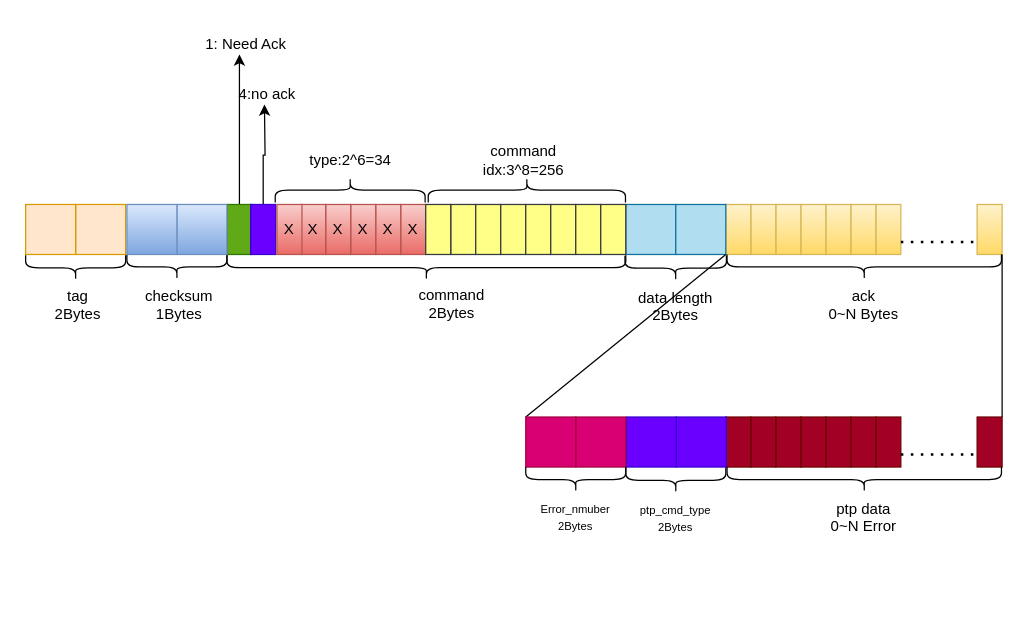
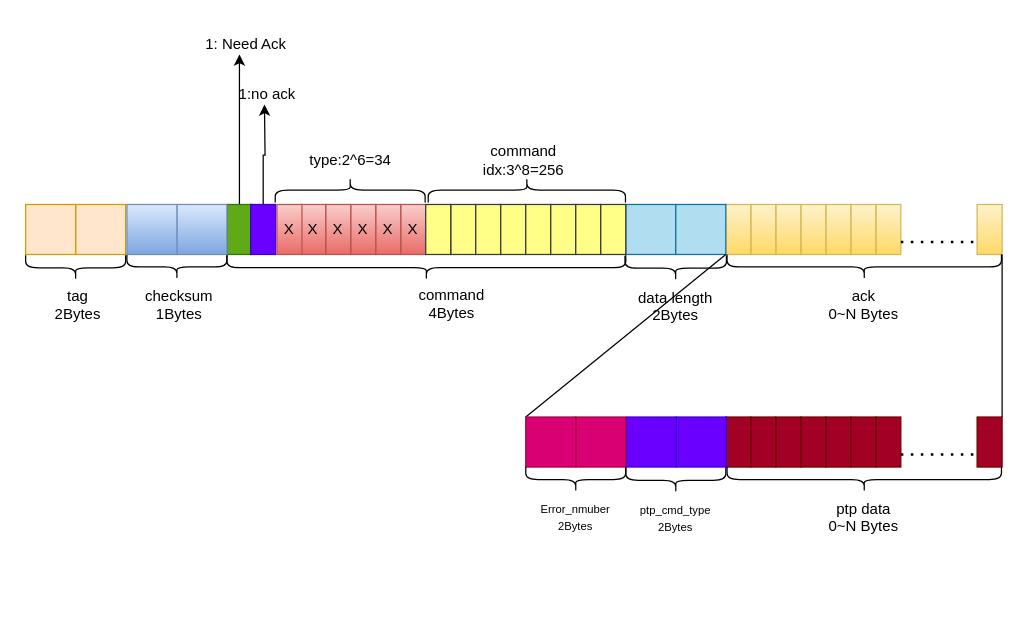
- <mxCell id="38" value="4:no ack" style="text;html=1;align=center;verticalAlign=middle;resizable=0;points=[];autosize=1;strokeColor=none;fillColor=none;" vertex="1" parent="1"><mxGeometry x="178" y="60" width="70" height="30" as="geometry" /></mxCell>
+ <mxCell id="38" value="1:no ack" style="text;html=1;align=center;verticalAlign=middle;resizable=0;points=[];autosize=1;strokeColor=none;fillColor=none;" vertex="1" parent="1"><mxGeometry x="178" y="60" width="70" height="30" as="geometry" /></mxCell>
- <mxCell id="26" value="command&lt;br&gt;2Bytes" style="text;strokeColor=none;fillColor=none;spacingLeft=4;spacingRight=4;overflow=hidden;rotatable=0;points=[[0,0.5],[1,0.5]];portConstraint=eastwest;fontSize=12;whiteSpace=wrap;html=1;align=center;" vertex="1" parent="1"><mxGeometry x="325.5" y="222.48" width="70" height="40" as="geometry" /></mxCell>
+ <mxCell id="26" value="command&lt;br&gt;4Bytes" style="text;strokeColor=none;fillColor=none;spacingLeft=4;spacingRight=4;overflow=hidden;rotatable=0;points=[[0,0.5],[1,0.5]];portConstraint=eastwest;fontSize=12;whiteSpace=wrap;html=1;align=center;" vertex="1" parent="1"><mxGeometry x="325.5" y="222.48" width="70" height="40" as="geometry" /></mxCell>
- <mxCell id="63" value="ptp data&lt;br&gt;0~N Error" style="text;strokeColor=none;fillColor=none;spacingLeft=4;spacingRight=4;overflow=hidden;rotatable=0;points=[[0,0.5],[1,0.5]];portConstraint=eastwest;fontSize=12;whiteSpace=wrap;html=1;align=center;" vertex="1" parent="1"><mxGeometry x="656.24" y="393.13" width="69" height="39.35" as="geometry" /></mxCell>
+ <mxCell id="63" value="ptp data&lt;br&gt;0~N Bytes" style="text;strokeColor=none;fillColor=none;spacingLeft=4;spacingRight=4;overflow=hidden;rotatable=0;points=[[0,0.5],[1,0.5]];portConstraint=eastwest;fontSize=12;whiteSpace=wrap;html=1;align=center;" vertex="1" parent="1"><mxGeometry x="656.24" y="393.13" width="69" height="39.35" as="geometry" /></mxCell>
